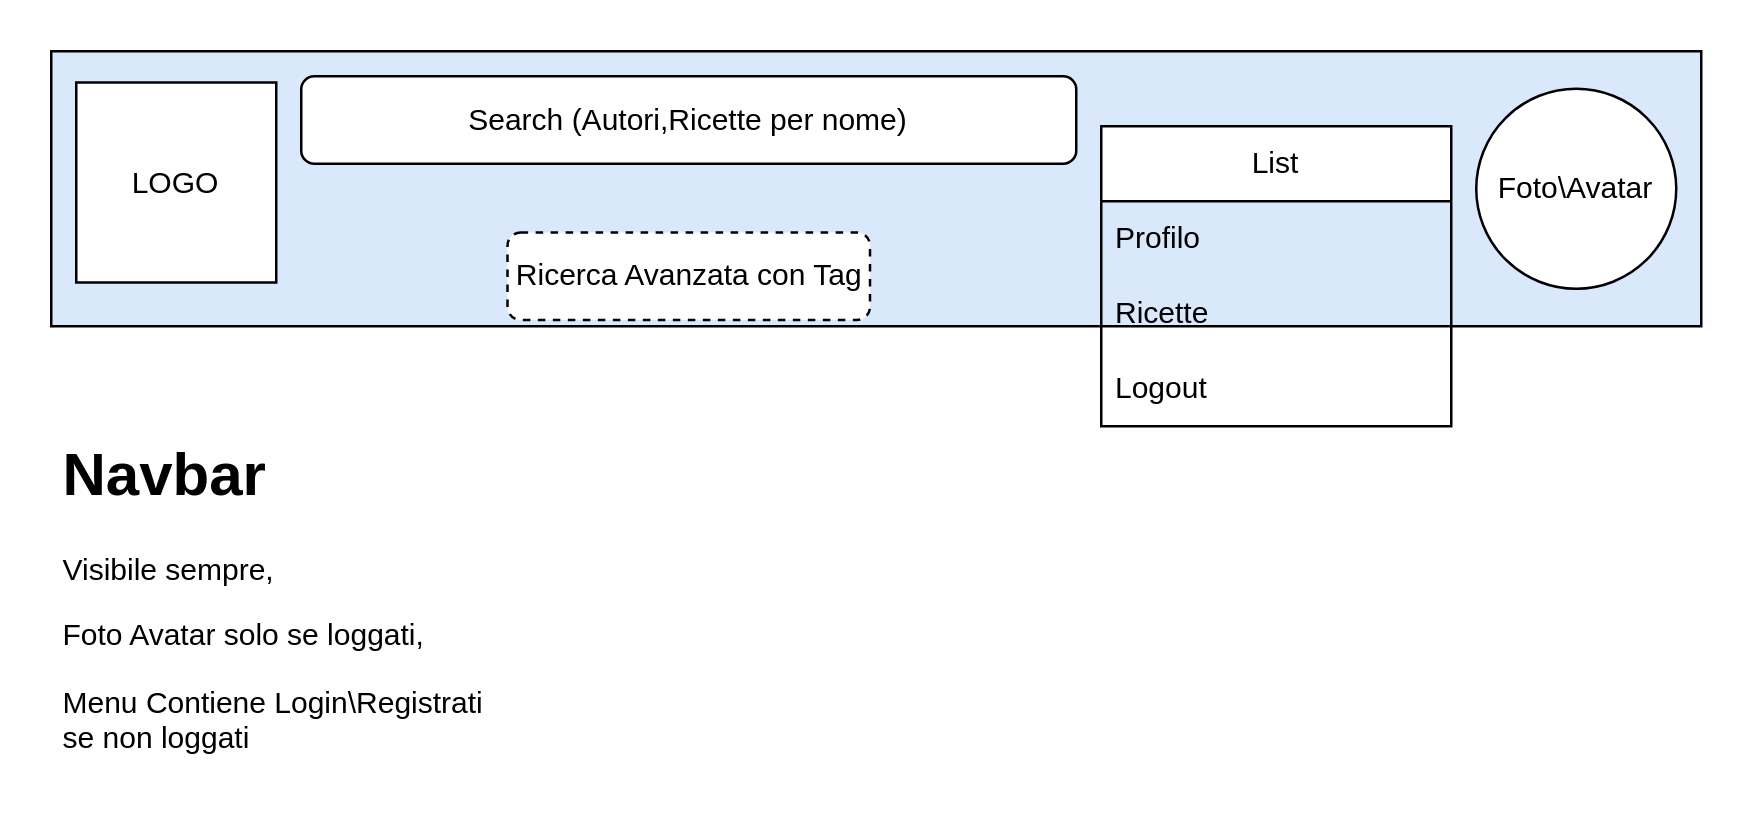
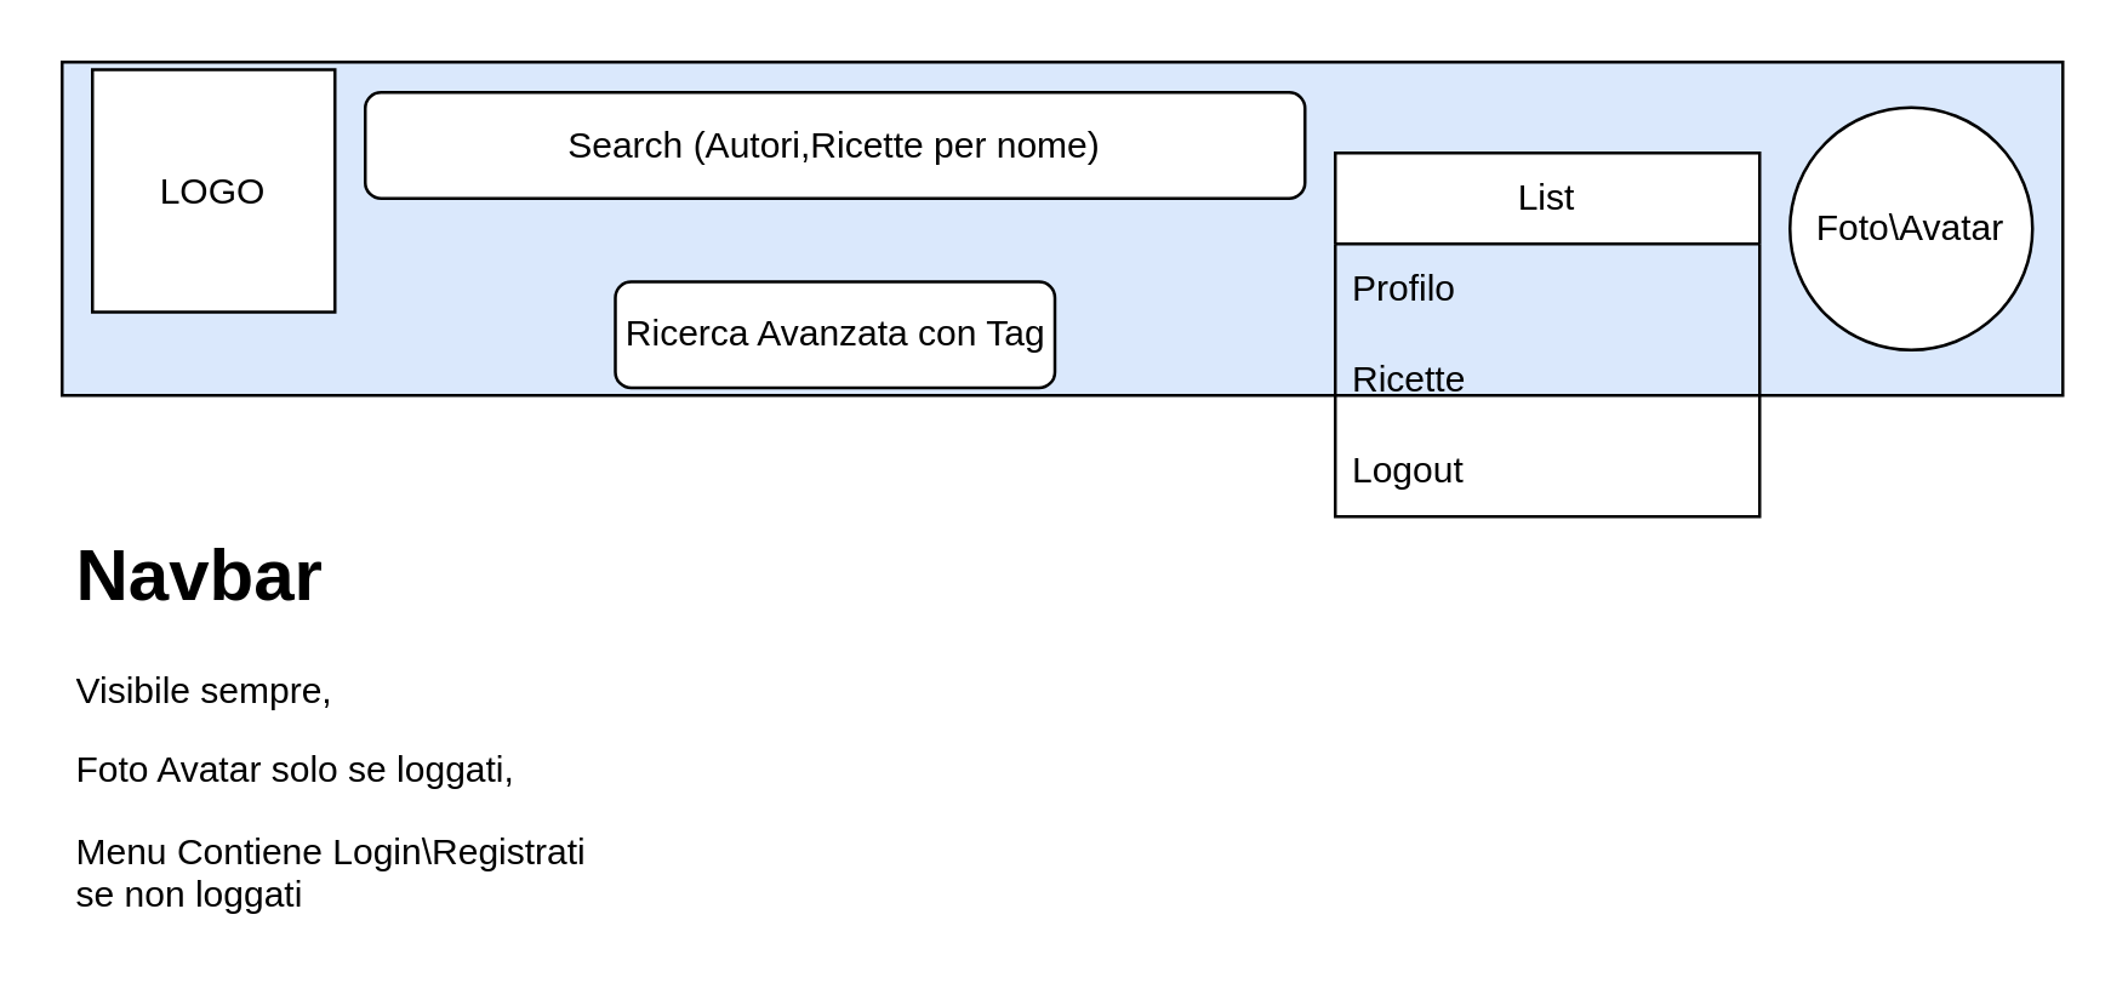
- <mxCell id="9" value="LOGO" style="whiteSpace=wrap;html=1;aspect=fixed;" parent="1" vertex="1"><mxGeometry x="30" y="32.5" width="80" height="80" as="geometry" /></mxCell>
+ <mxCell id="9" value="LOGO" style="whiteSpace=wrap;html=1;aspect=fixed;" parent="1" vertex="1"><mxGeometry x="30" y="22.5" width="80" height="80" as="geometry" /></mxCell>
- <mxCell id="10" value="Ricerca Avanzata con Tag" style="rounded=1;whiteSpace=wrap;html=1;dashed=1;" vertex="1" parent="1"><mxGeometry x="202.5" y="92.5" width="145" height="35" as="geometry" /></mxCell>
+ <mxCell id="10" value="Ricerca Avanzata con Tag" style="rounded=1;whiteSpace=wrap;html=1;" vertex="1" parent="1"><mxGeometry x="202.5" y="92.5" width="145" height="35" as="geometry" /></mxCell>
